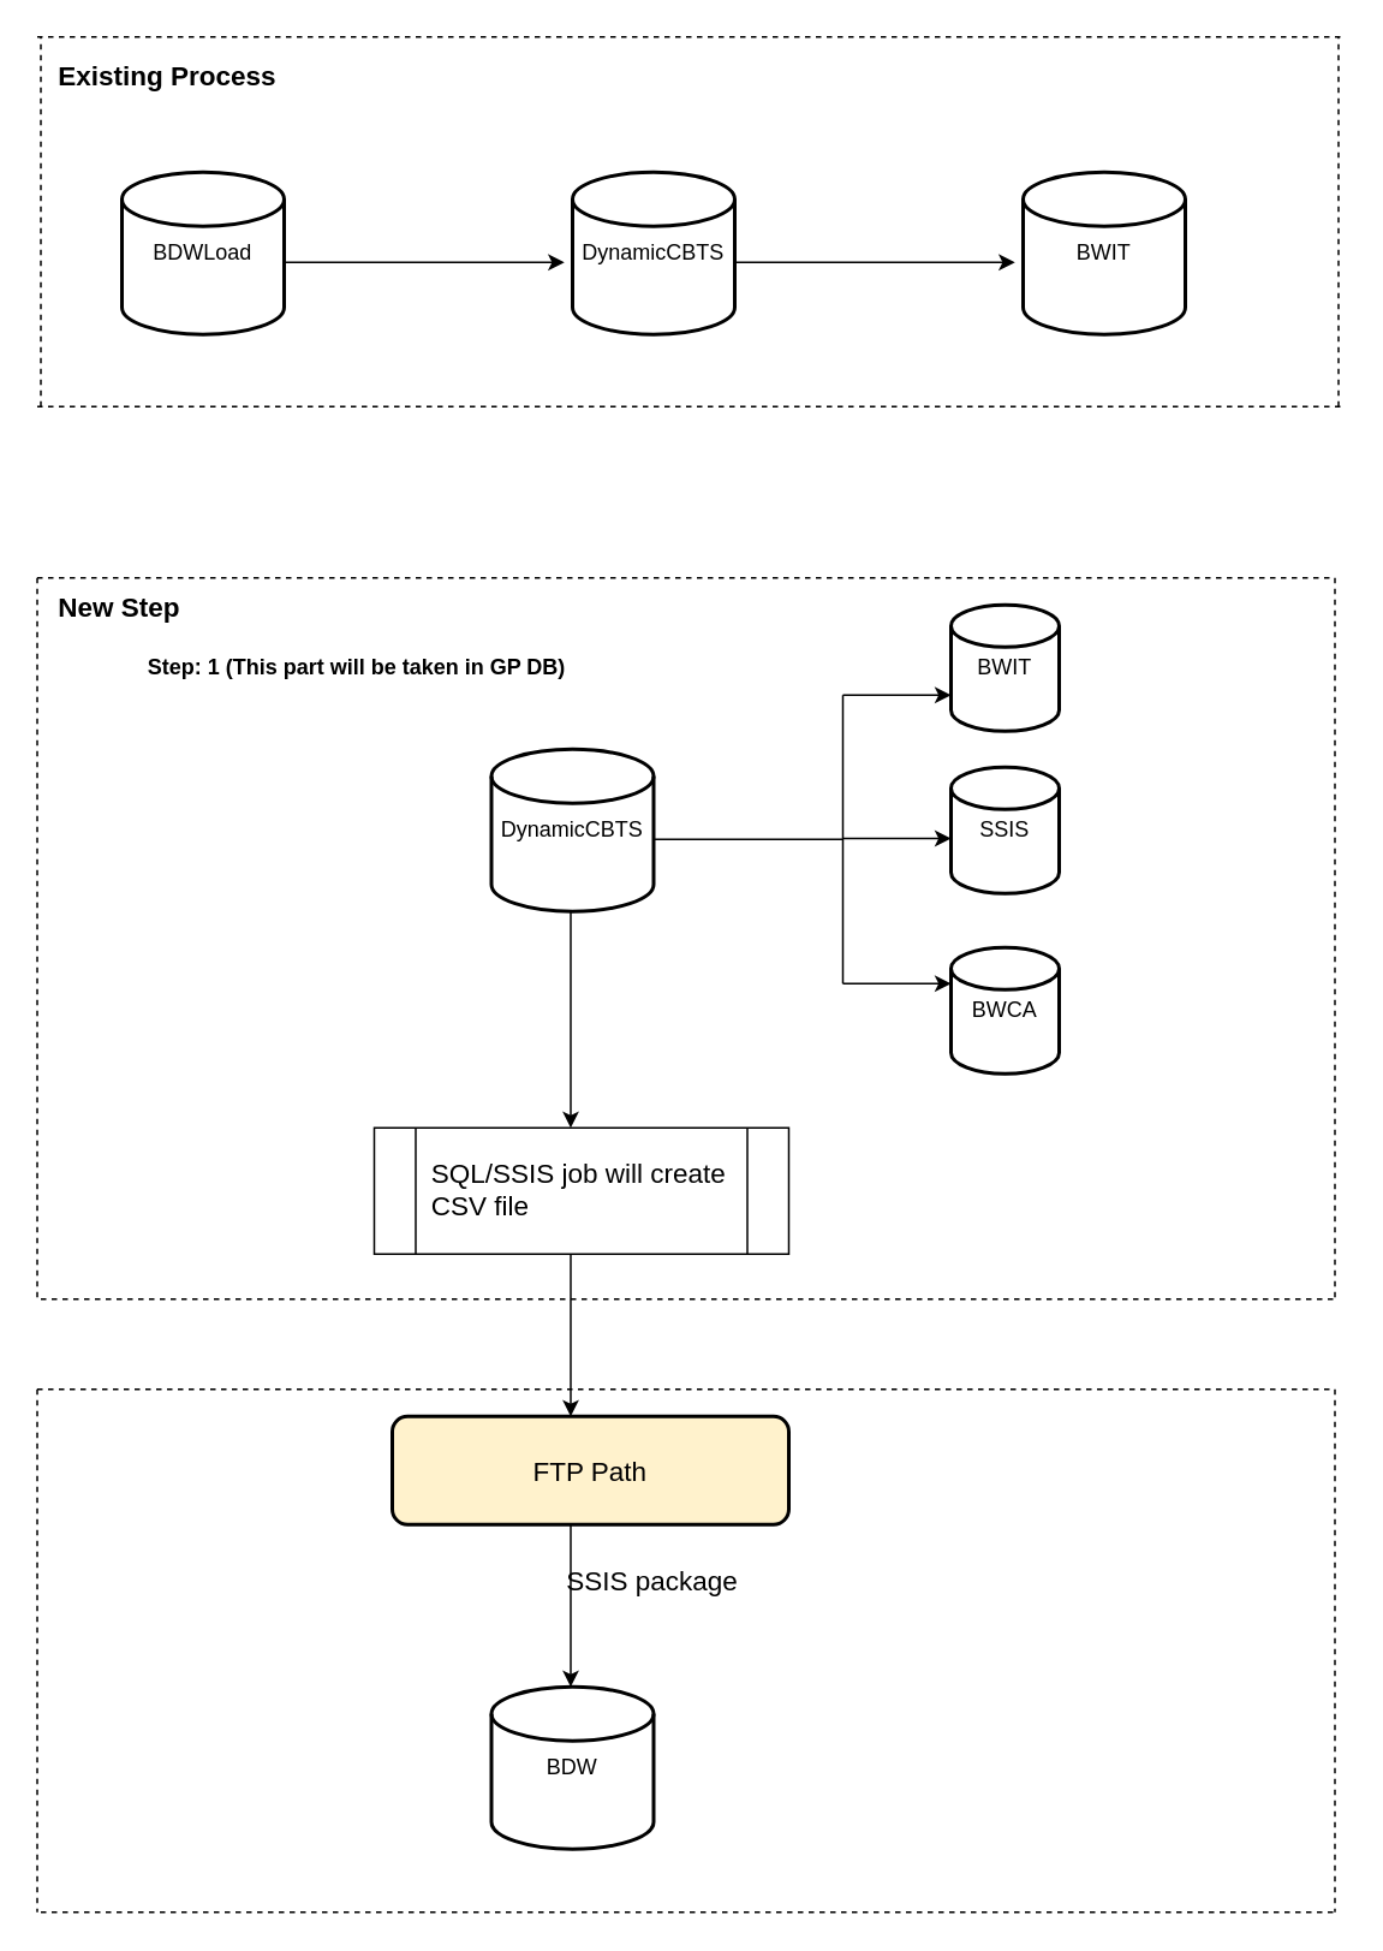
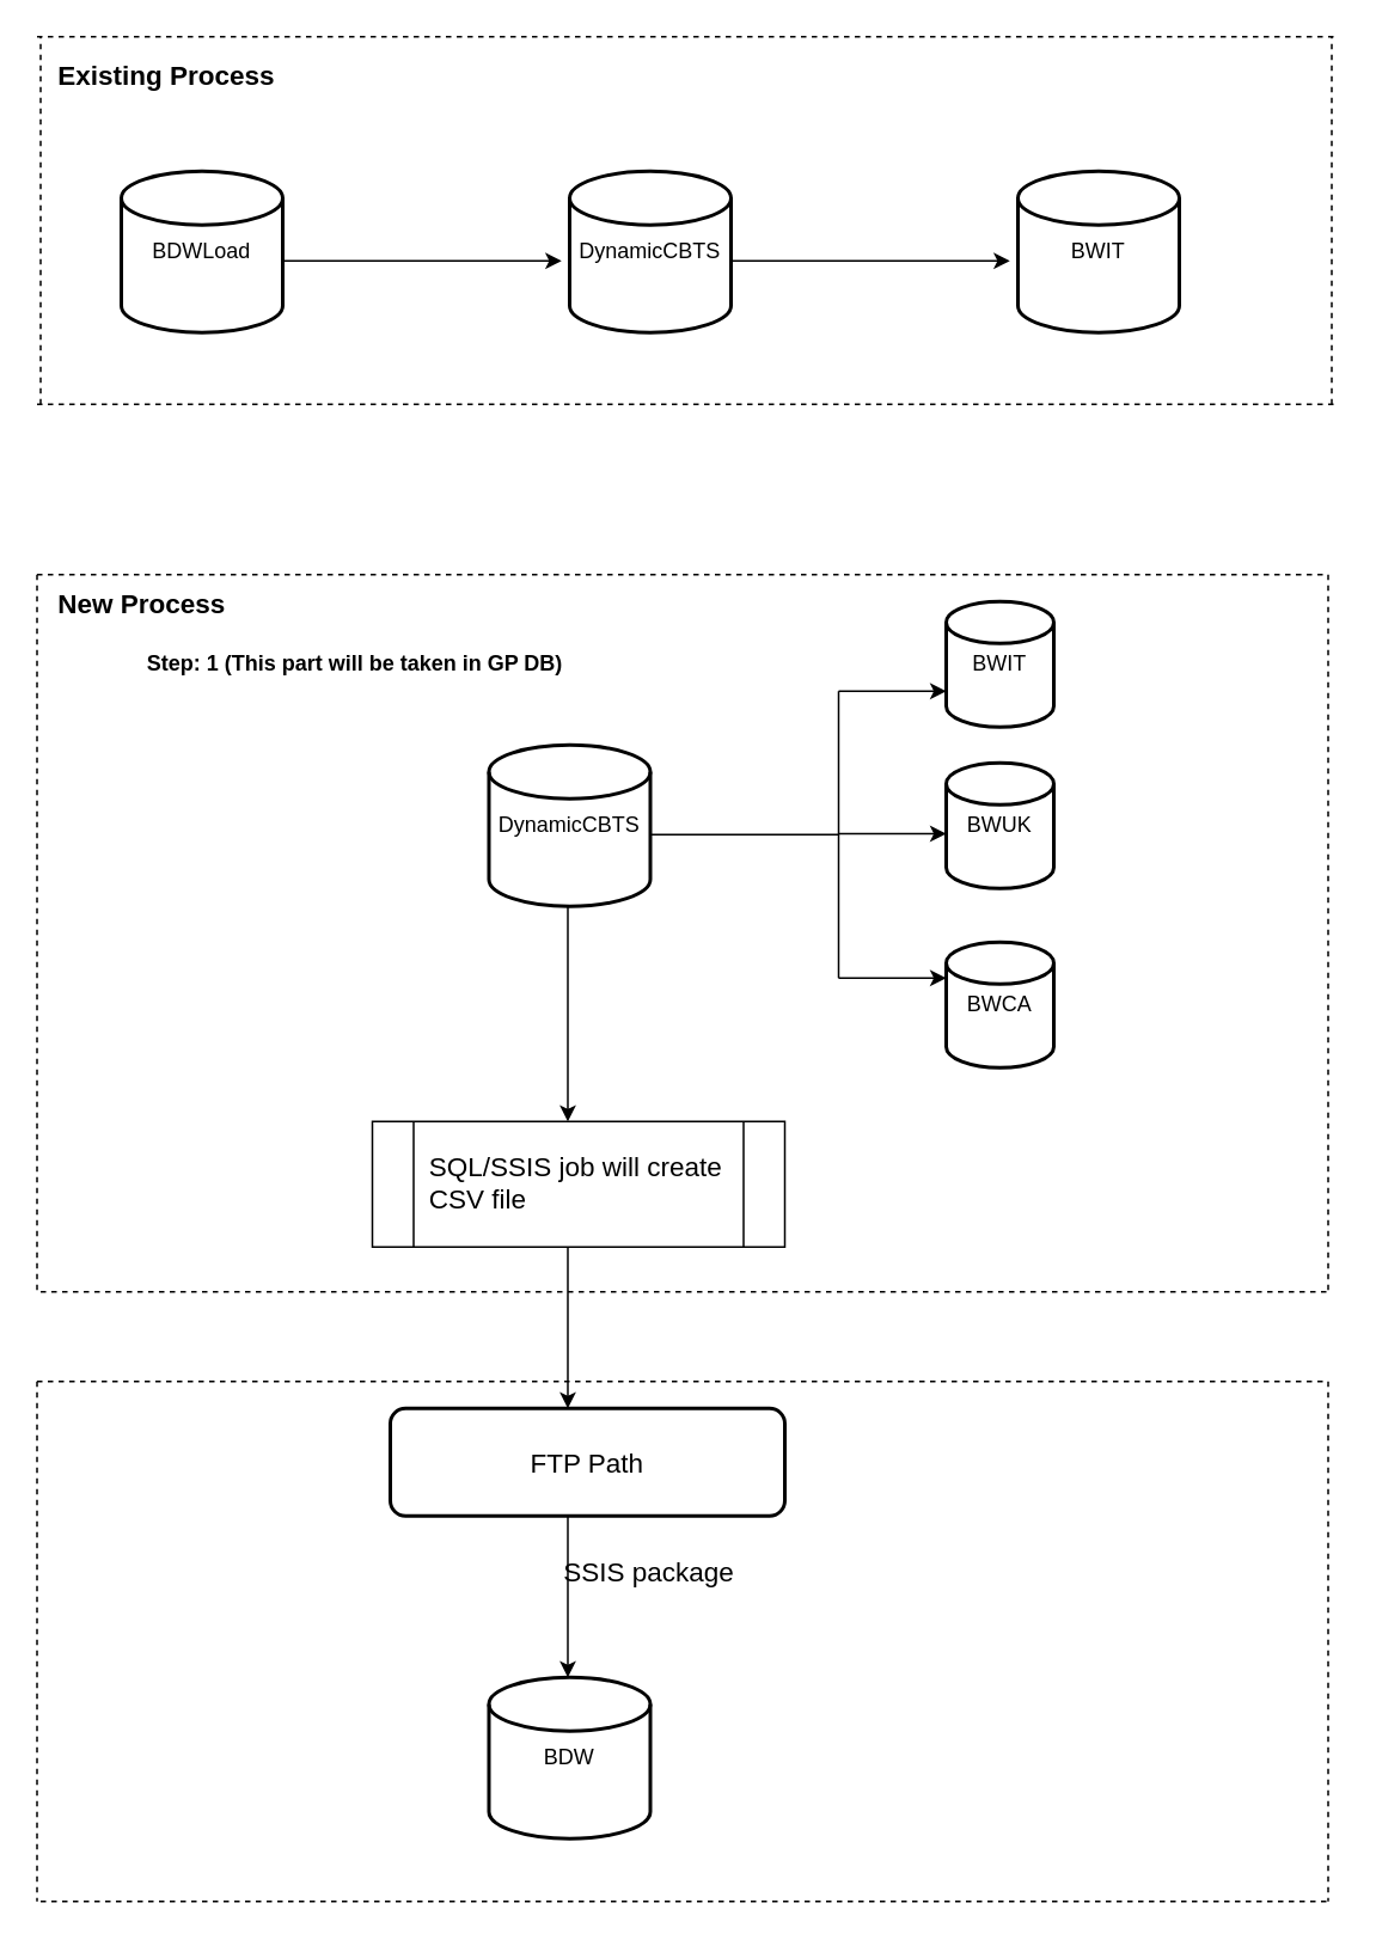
- <mxCell id="8" value="New Step" style="text;html=1;resizable=0;points=[];autosize=1;align=left;verticalAlign=top;spacingTop=-4;fontSize=15;fontStyle=1" vertex="1" parent="1"><mxGeometry x="30" y="325" width="100" height="20" as="geometry" /></mxCell>
+ <mxCell id="8" value="New Process" style="text;html=1;resizable=0;points=[];autosize=1;align=left;verticalAlign=top;spacingTop=-4;fontSize=15;fontStyle=1" vertex="1" parent="1"><mxGeometry x="30" y="325" width="100" height="20" as="geometry" /></mxCell>
- <mxCell id="12" value="SSIS" style="strokeWidth=2;html=1;shape=mxgraph.flowchart.database;whiteSpace=wrap;" vertex="1" parent="1"><mxGeometry x="527" y="425" width="60" height="70" as="geometry" /></mxCell>
+ <mxCell id="12" value="BWUK" style="strokeWidth=2;html=1;shape=mxgraph.flowchart.database;whiteSpace=wrap;" vertex="1" parent="1"><mxGeometry x="527" y="425" width="60" height="70" as="geometry" /></mxCell>
- <mxCell id="19" value="FTP Path" style="rounded=1;whiteSpace=wrap;html=1;absoluteArcSize=1;arcSize=17;strokeWidth=2;fontSize=15;fillColor=#fff2cc;" vertex="1" parent="1"><mxGeometry x="217" y="785" width="220" height="60" as="geometry" /></mxCell>
+ <mxCell id="19" value="FTP Path" style="rounded=1;whiteSpace=wrap;html=1;absoluteArcSize=1;arcSize=17;strokeWidth=2;fontSize=15;" vertex="1" parent="1"><mxGeometry x="217" y="785" width="220" height="60" as="geometry" /></mxCell>
